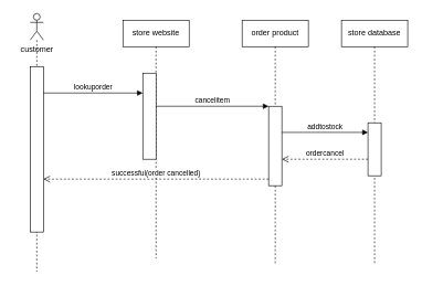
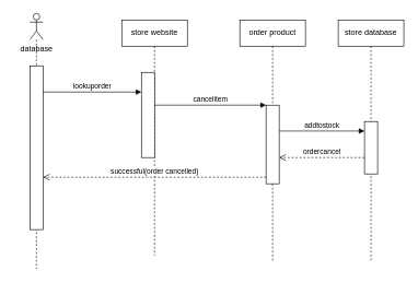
- <mxCell id="11" value="customer" style="text;html=1;align=center;verticalAlign=middle;resizable=0;points=[];autosize=1;strokeColor=none;fillColor=none;" vertex="1" parent="1"><mxGeometry x="20" y="60" width="70" height="30" as="geometry" /></mxCell>
+ <mxCell id="11" value="database" style="text;html=1;align=center;verticalAlign=middle;resizable=0;points=[];autosize=1;strokeColor=none;fillColor=none;" vertex="1" parent="1"><mxGeometry x="20" y="60" width="70" height="30" as="geometry" /></mxCell>
